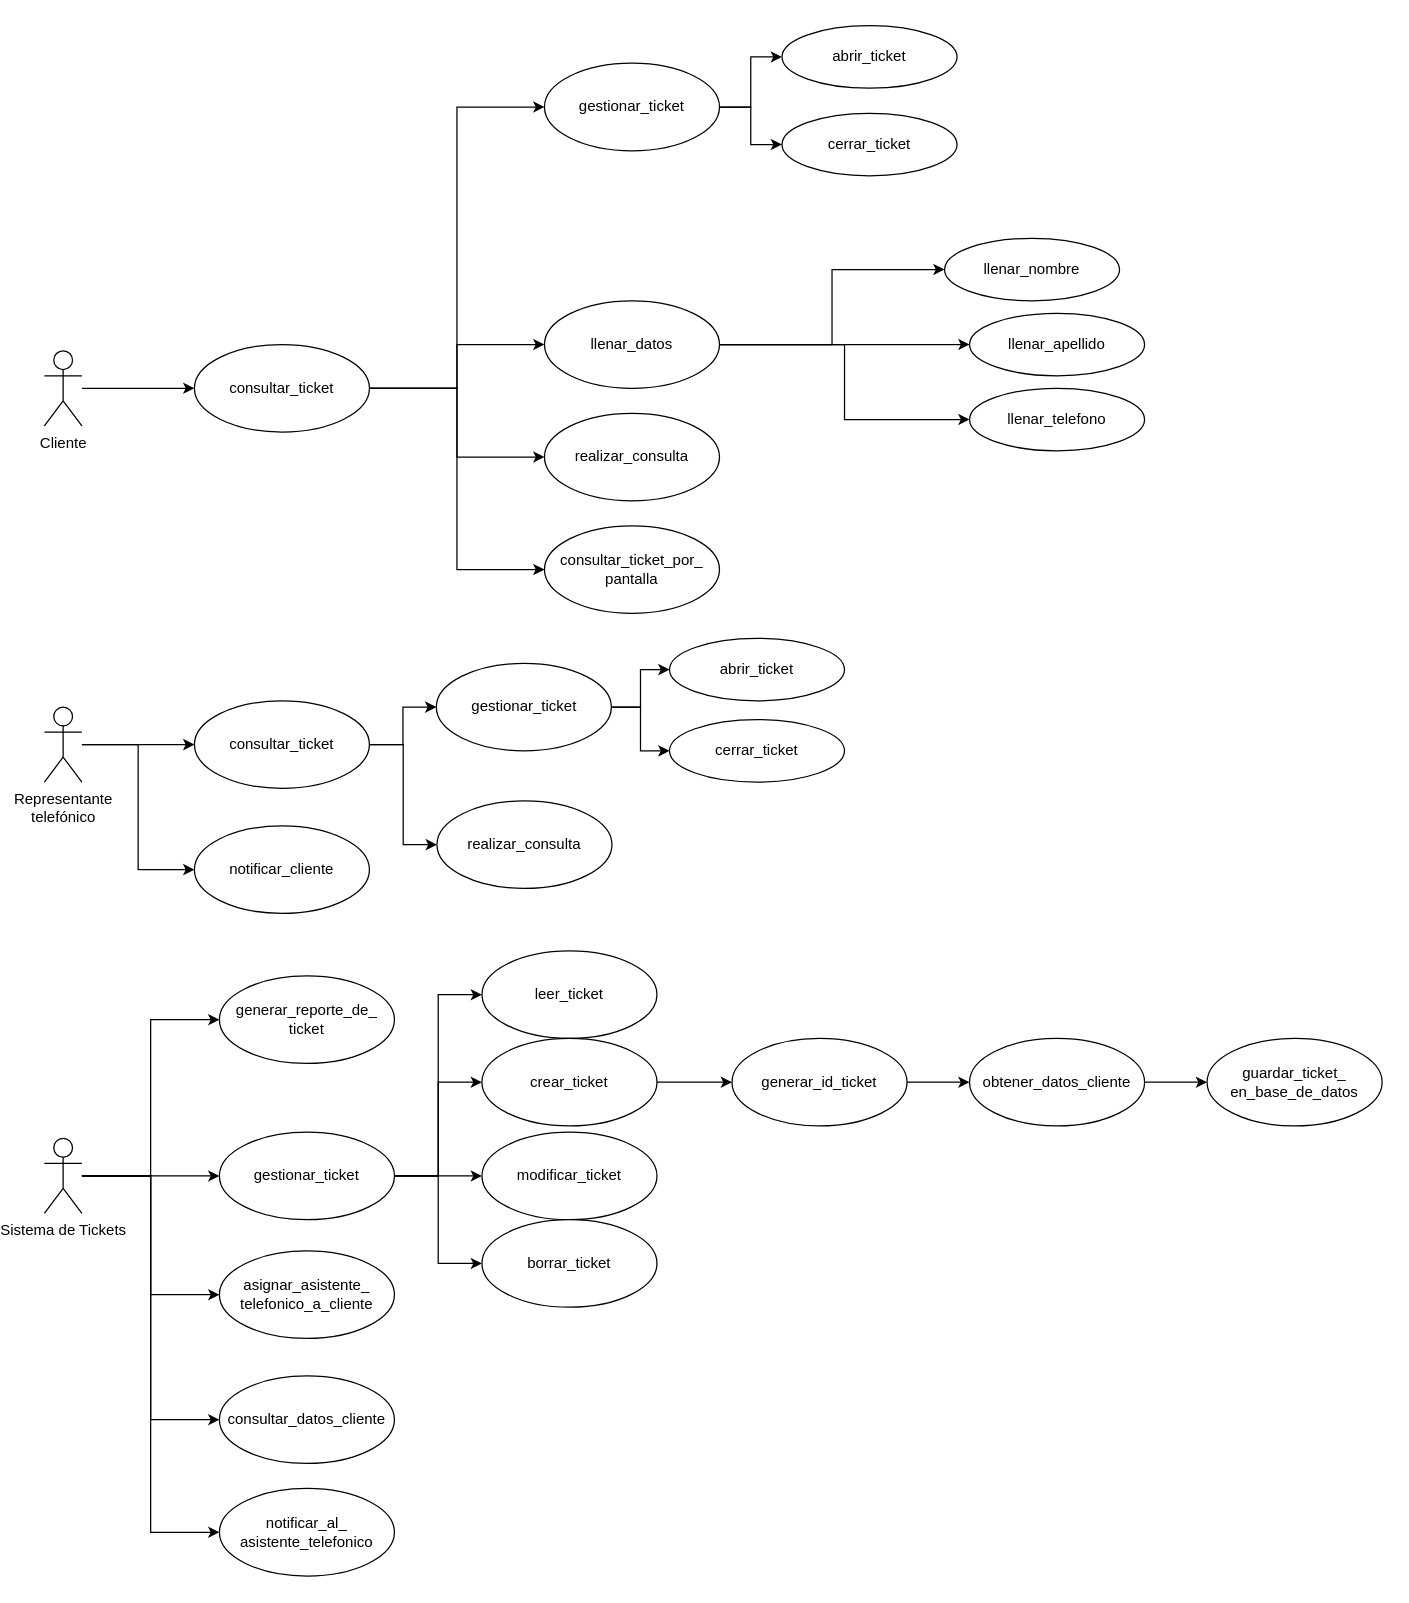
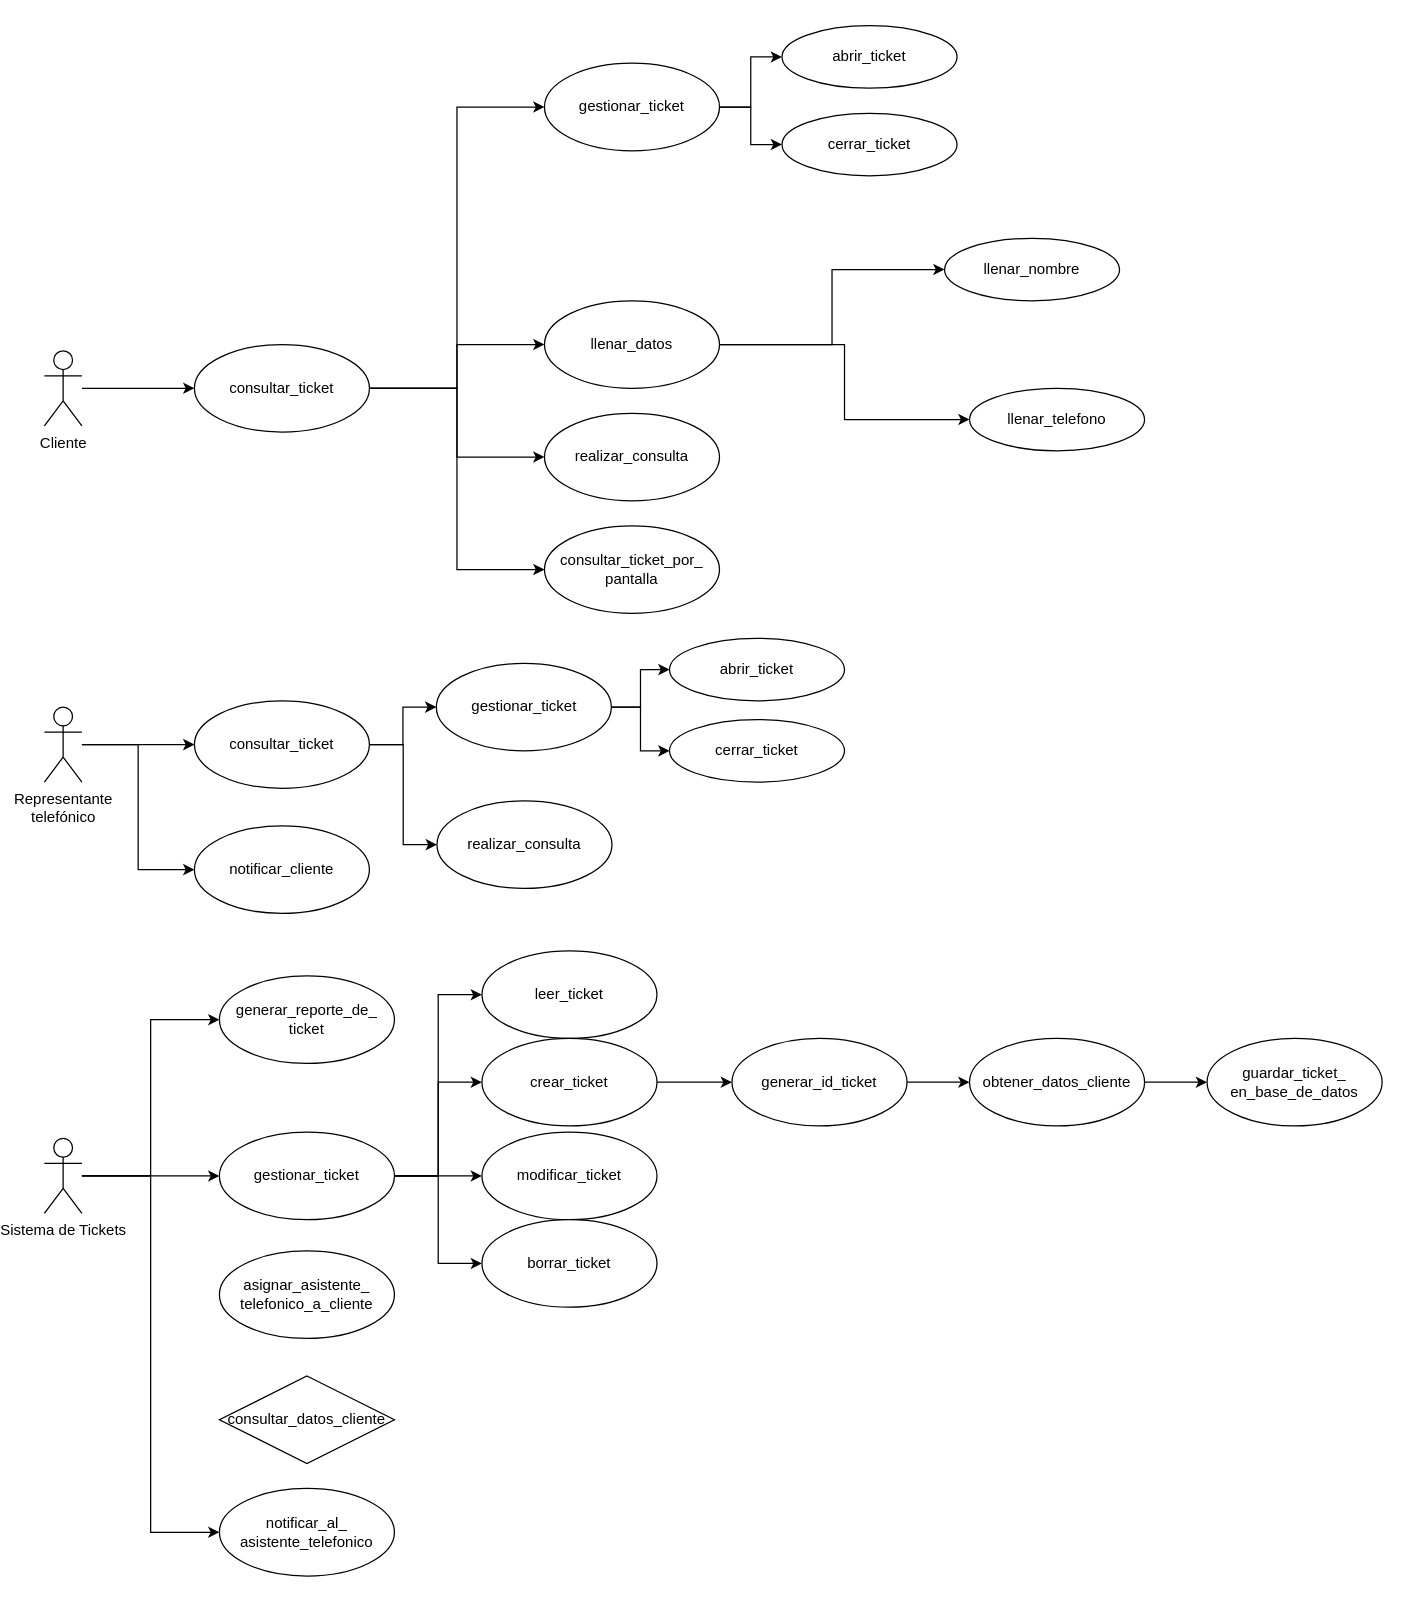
- <mxCell id="19" style="edgeStyle=orthogonalEdgeStyle;rounded=0;orthogonalLoop=1;jettySize=auto;html=1;entryX=0;entryY=0.5;entryDx=0;entryDy=0;" parent="1" source="21" target="23" edge="1"><mxGeometry relative="1" as="geometry" /></mxCell>
- <mxCell id="23" value="llenar_apellido" style="ellipse;whiteSpace=wrap;html=1;" parent="1" vertex="1"><mxGeometry x="760" y="250" width="140" height="50" as="geometry" /></mxCell>
- <mxCell id="29" style="edgeStyle=orthogonalEdgeStyle;rounded=0;orthogonalLoop=1;jettySize=auto;html=1;entryX=0;entryY=0.5;entryDx=0;entryDy=0;" edge="1" parent="1" source="33" target="56"><mxGeometry relative="1" as="geometry" /></mxCell>
- <mxCell id="31" style="edgeStyle=orthogonalEdgeStyle;rounded=0;orthogonalLoop=1;jettySize=auto;html=1;entryX=0;entryY=0.5;entryDx=0;entryDy=0;" edge="1" parent="1" source="33" target="58"><mxGeometry relative="1" as="geometry" /></mxCell>
- <mxCell id="58" value="consultar_datos_cliente" style="ellipse;whiteSpace=wrap;html=1;" vertex="1" parent="1"><mxGeometry x="160" y="1100" width="140" height="70" as="geometry" /></mxCell>
+ <mxCell id="58" value="consultar_datos_cliente" style="rhombus;whiteSpace=wrap;html=1;" vertex="1" parent="1"><mxGeometry x="160" y="1100" width="140" height="70" as="geometry" /></mxCell>
